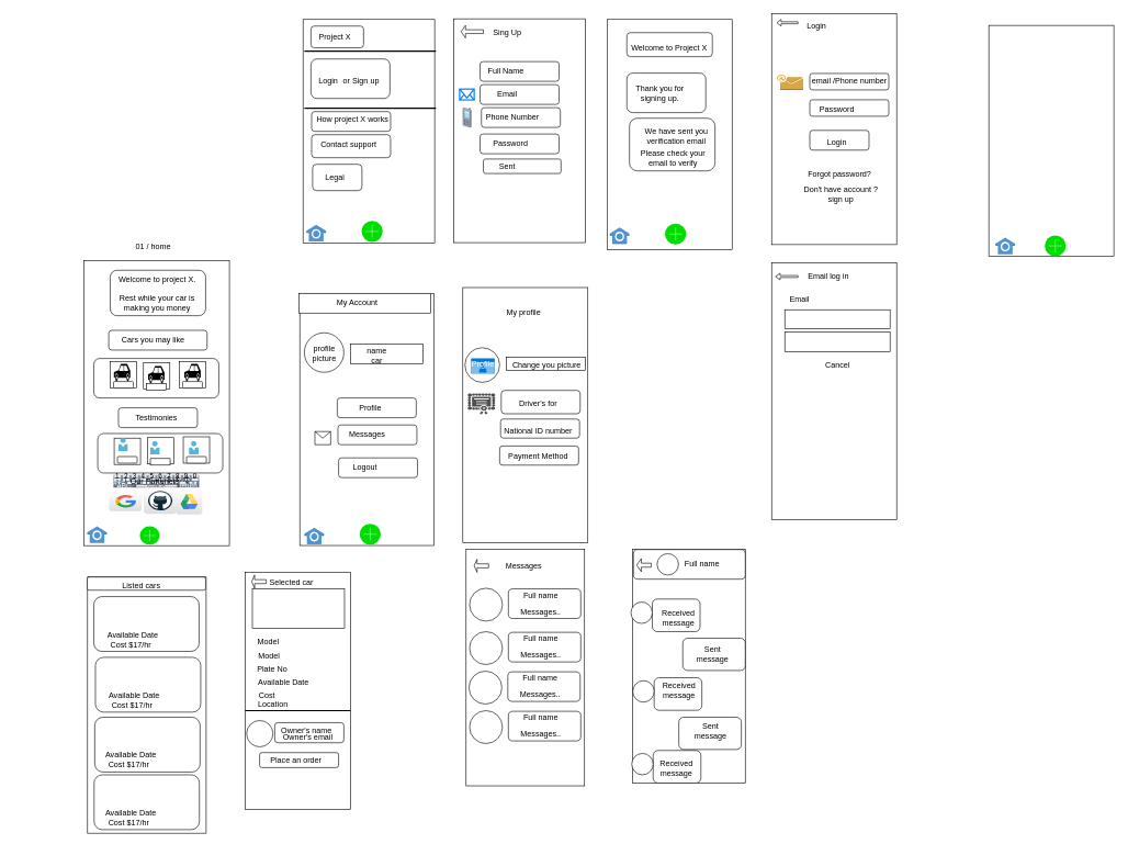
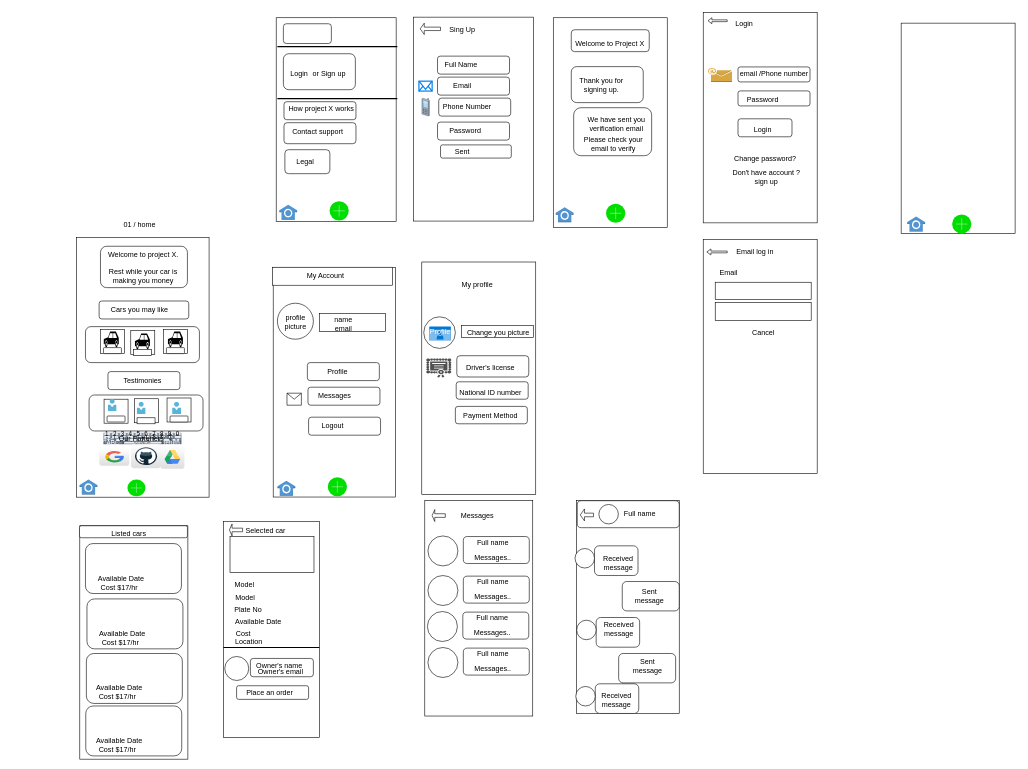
- <mxCell id="79" value="Project X" style="text;html=1;resizable=0;autosize=1;align=center;verticalAlign=middle;points=[];fillColor=none;strokeColor=none;rounded=0;" parent="1" vertex="1"><mxGeometry x="478" y="45.5" width="60" height="20" as="geometry" /></mxCell>
- <mxCell id="116" value="Forgot password?" style="text;html=1;resizable=0;autosize=1;align=center;verticalAlign=middle;points=[];fillColor=none;strokeColor=none;rounded=0;" vertex="1" parent="1"><mxGeometry x="1220" y="254" width="110" height="20" as="geometry" /></mxCell>
+ <mxCell id="116" value="Change password?" style="text;html=1;resizable=0;autosize=1;align=center;verticalAlign=middle;points=[];fillColor=none;strokeColor=none;rounded=0;" vertex="1" parent="1"><mxGeometry x="1220" y="254" width="110" height="20" as="geometry" /></mxCell>
- <mxCell id="6" value="&lt;div&gt;name&lt;/div&gt;&lt;div&gt;car&lt;br&gt;&lt;/div&gt;" style="text;html=1;resizable=0;autosize=1;align=center;verticalAlign=middle;points=[];fillColor=none;strokeColor=none;rounded=0;" parent="1" vertex="1"><mxGeometry x="547" y="525.26" width="50" height="30" as="geometry" /></mxCell>
+ <mxCell id="6" value="&lt;div&gt;name&lt;/div&gt;&lt;div&gt;email&lt;br&gt;&lt;/div&gt;" style="text;html=1;resizable=0;autosize=1;align=center;verticalAlign=middle;points=[];fillColor=none;strokeColor=none;rounded=0;" parent="1" vertex="1"><mxGeometry x="547" y="525.26" width="50" height="30" as="geometry" /></mxCell>
- <mxCell id="136" value="Driver's for" style="text;html=1;resizable=0;autosize=1;align=center;verticalAlign=middle;points=[];fillColor=none;strokeColor=none;rounded=0;" vertex="1" parent="1"><mxGeometry x="767" y="603" width="100" height="20" as="geometry" /></mxCell>
+ <mxCell id="136" value="Driver's license" style="text;html=1;resizable=0;autosize=1;align=center;verticalAlign=middle;points=[];fillColor=none;strokeColor=none;rounded=0;" vertex="1" parent="1"><mxGeometry x="767" y="603" width="100" height="20" as="geometry" /></mxCell>
